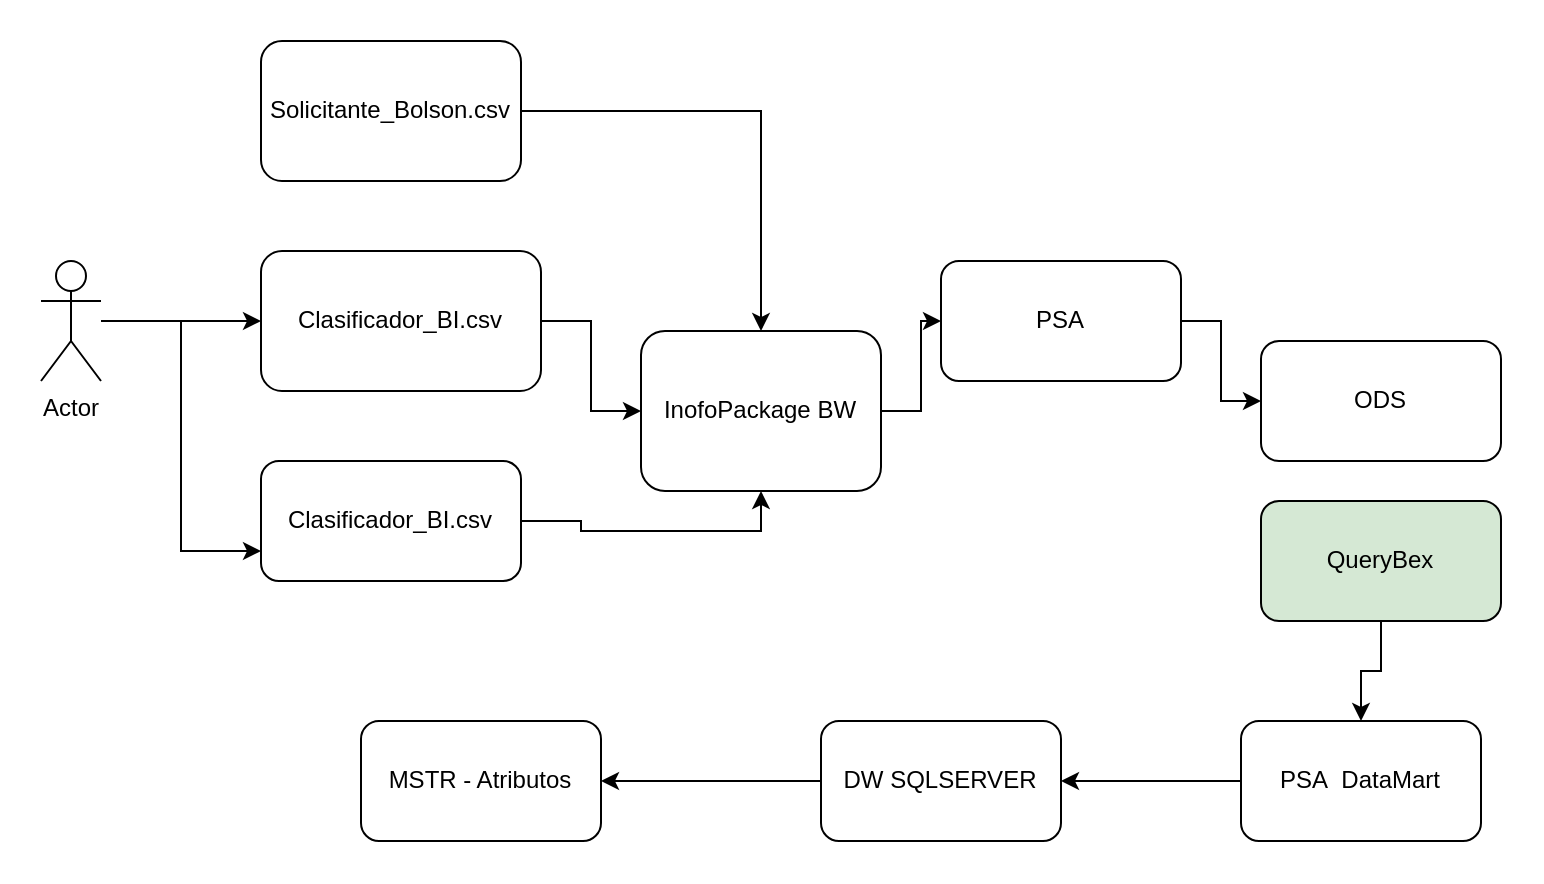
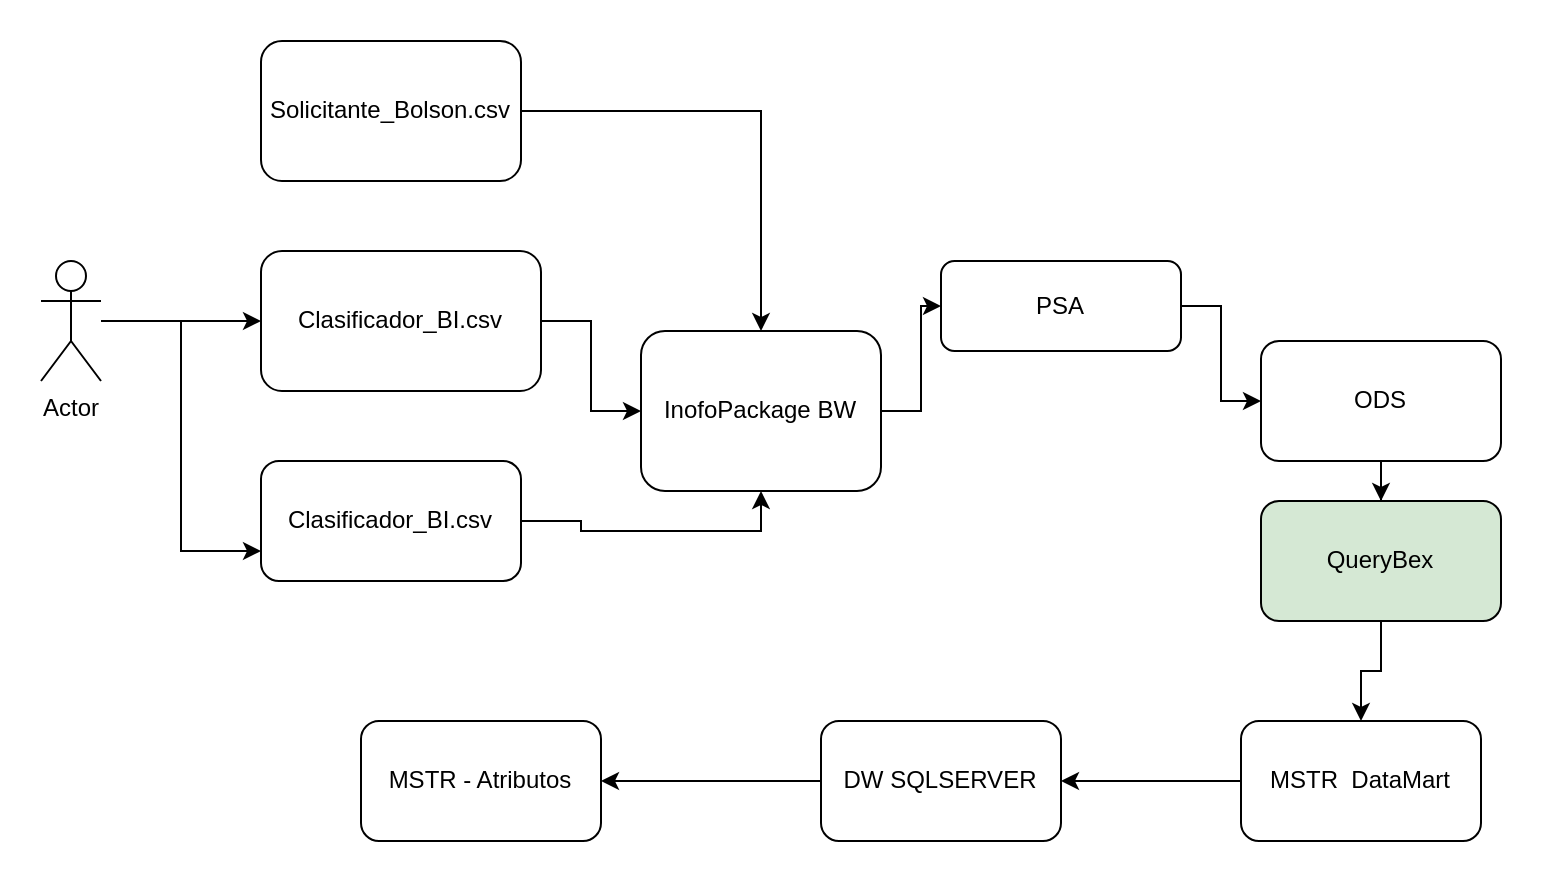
- <mxCell id="14" value="PSA" style="rounded=1;whiteSpace=wrap;html=1;" vertex="1" parent="1"><mxGeometry x="470" y="130" width="120" height="60" as="geometry" /></mxCell>
+ <mxCell id="14" value="PSA" style="rounded=1;whiteSpace=wrap;html=1;" vertex="1" parent="1"><mxGeometry x="470" y="130" width="120" height="45" as="geometry" /></mxCell>
+ <mxCell id="15" style="edgeStyle=orthogonalEdgeStyle;rounded=0;orthogonalLoop=1;jettySize=auto;html=1;" edge="1" parent="1" source="16" target="18"><mxGeometry relative="1" as="geometry" /></mxCell>
- <mxCell id="20" value="PSA&amp;nbsp; DataMart" style="rounded=1;whiteSpace=wrap;html=1;" vertex="1" parent="1"><mxGeometry x="620" y="360" width="120" height="60" as="geometry" /></mxCell>
+ <mxCell id="20" value="MSTR&amp;nbsp; DataMart" style="rounded=1;whiteSpace=wrap;html=1;" vertex="1" parent="1"><mxGeometry x="620" y="360" width="120" height="60" as="geometry" /></mxCell>
